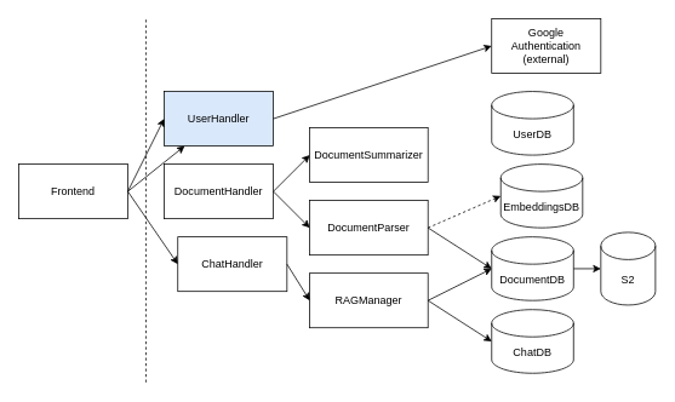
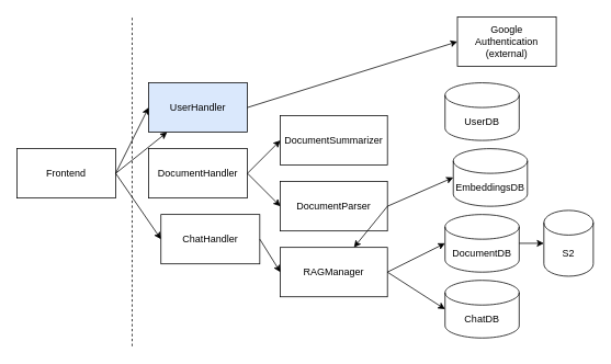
- <mxCell id="9" value="Google&lt;div&gt;Authentication&lt;/div&gt;&lt;div&gt;(external)&lt;/div&gt;" style="rounded=0;whiteSpace=wrap;html=1;" parent="1" vertex="1"><mxGeometry x="540" y="20" width="120" height="60" as="geometry" /></mxCell>
+ <mxCell id="9" value="Google&lt;div&gt;Authentication&lt;/div&gt;&lt;div&gt;(external)&lt;/div&gt;" style="rounded=0;whiteSpace=wrap;html=1;" parent="1" vertex="1"><mxGeometry x="555" y="20" width="120" height="60" as="geometry" /></mxCell>
- <mxCell id="24" value="" style="endArrow=classic;html=1;rounded=0;entryX=0;entryY=0.5;entryDx=0;entryDy=0;entryPerimeter=0;exitX=1;exitY=0.5;exitDx=0;exitDy=0;dashed=1;" parent="1" source="15" target="14" edge="1"><mxGeometry width="50" height="50" relative="1" as="geometry"><mxPoint x="480" y="270" as="sourcePoint" /><mxPoint x="530" y="220" as="targetPoint" /></mxGeometry></mxCell>
+ <mxCell id="24" value="" style="endArrow=classic;html=1;rounded=0;entryX=0;entryY=0.5;entryDx=0;entryDy=0;entryPerimeter=0;exitX=1;exitY=0.5;exitDx=0;exitDy=0;" parent="1" source="15" target="14" edge="1"><mxGeometry width="50" height="50" relative="1" as="geometry"><mxPoint x="480" y="270" as="sourcePoint" /><mxPoint x="530" y="220" as="targetPoint" /></mxGeometry></mxCell>
- <mxCell id="25" value="" style="endArrow=classic;html=1;rounded=0;entryX=0;entryY=0.5;entryDx=0;entryDy=0;entryPerimeter=0;exitX=1;exitY=0.5;exitDx=0;exitDy=0;" parent="1" source="15" target="11" edge="1"><mxGeometry width="50" height="50" relative="1" as="geometry"><mxPoint x="460" y="250" as="sourcePoint" /><mxPoint x="730" y="140" as="targetPoint" /></mxGeometry></mxCell>
+ <mxCell id="25" value="" style="endArrow=classic;html=1;rounded=0;exitX=1;exitY=0.5;exitDx=0;exitDy=0;" parent="1" source="15" target="16" edge="1"><mxGeometry width="50" height="50" relative="1" as="geometry"><mxPoint x="460" y="250" as="sourcePoint" /><mxPoint x="730" y="140" as="targetPoint" /></mxGeometry></mxCell>
